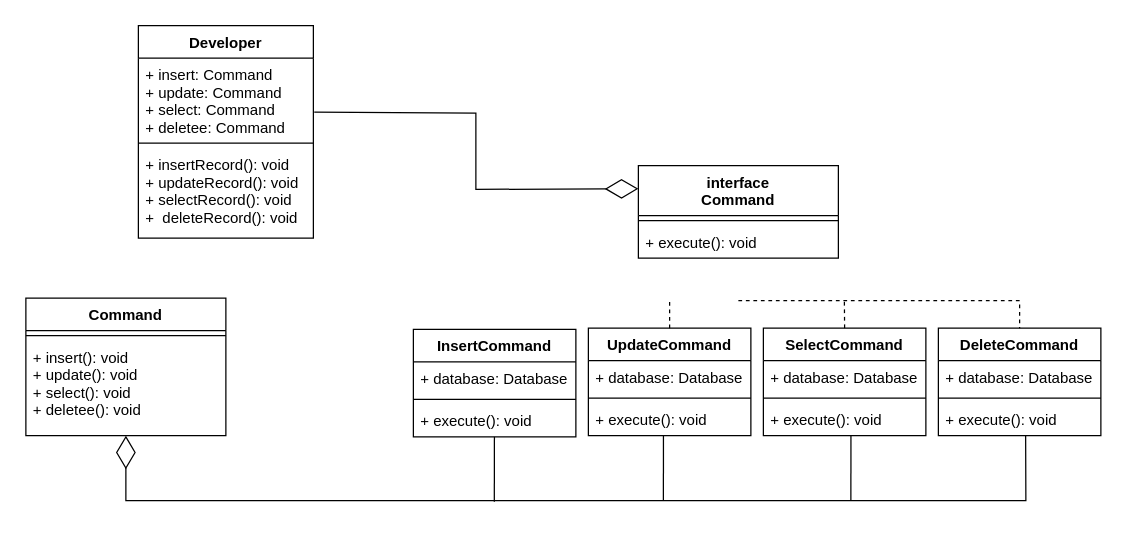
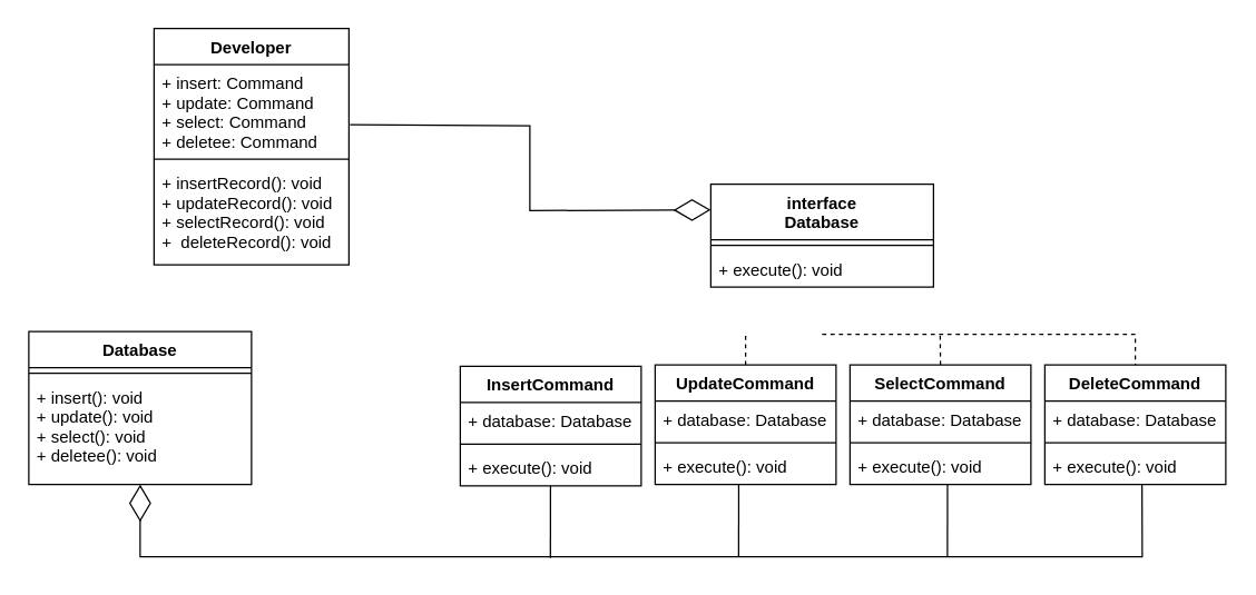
- <mxCell id="5" value="interface&#10;Command" style="swimlane;fontStyle=1;align=center;verticalAlign=top;childLayout=stackLayout;horizontal=1;startSize=40;horizontalStack=0;resizeParent=1;resizeParentMax=0;resizeLast=0;collapsible=1;marginBottom=0;" vertex="1" parent="1"><mxGeometry x="510" y="132" width="160" height="74" as="geometry" /></mxCell>
+ <mxCell id="5" value="interface&#10;Database" style="swimlane;fontStyle=1;align=center;verticalAlign=top;childLayout=stackLayout;horizontal=1;startSize=40;horizontalStack=0;resizeParent=1;resizeParentMax=0;resizeLast=0;collapsible=1;marginBottom=0;" vertex="1" parent="1"><mxGeometry x="510" y="132" width="160" height="74" as="geometry" /></mxCell>
- <mxCell id="2" value="Command" style="swimlane;fontStyle=1;align=center;verticalAlign=top;childLayout=stackLayout;horizontal=1;startSize=26;horizontalStack=0;resizeParent=1;resizeParentMax=0;resizeLast=0;collapsible=1;marginBottom=0;" vertex="1" parent="1"><mxGeometry x="20" y="238" width="160" height="110" as="geometry" /></mxCell>
+ <mxCell id="2" value="Database" style="swimlane;fontStyle=1;align=center;verticalAlign=top;childLayout=stackLayout;horizontal=1;startSize=26;horizontalStack=0;resizeParent=1;resizeParentMax=0;resizeLast=0;collapsible=1;marginBottom=0;" vertex="1" parent="1"><mxGeometry x="20" y="238" width="160" height="110" as="geometry" /></mxCell>
